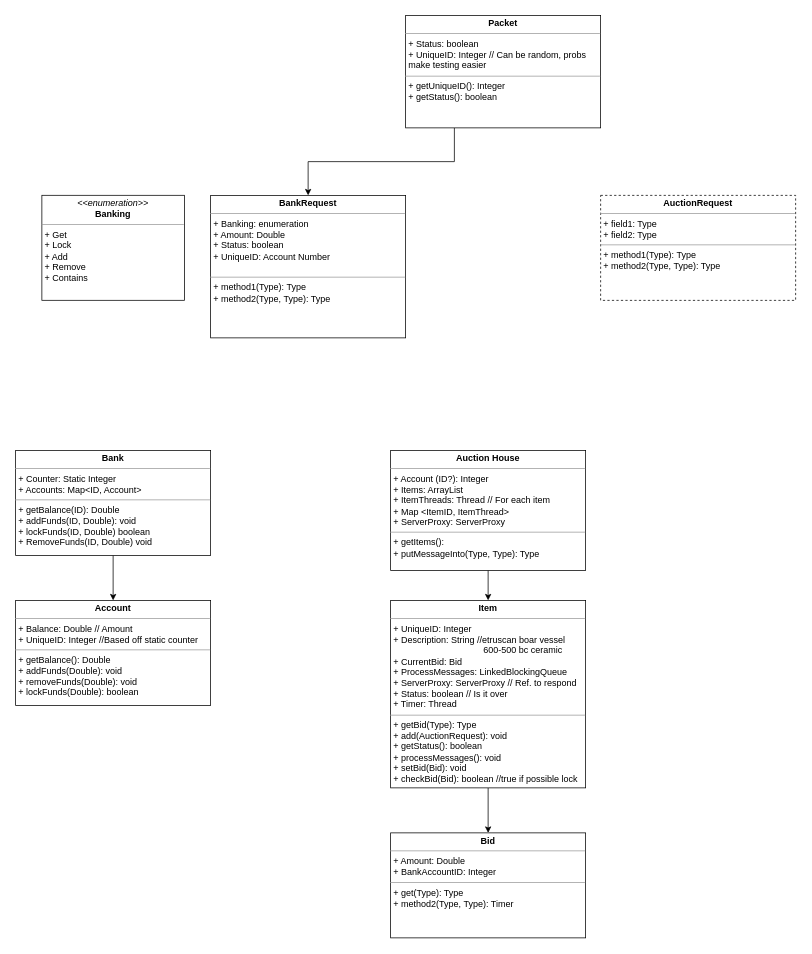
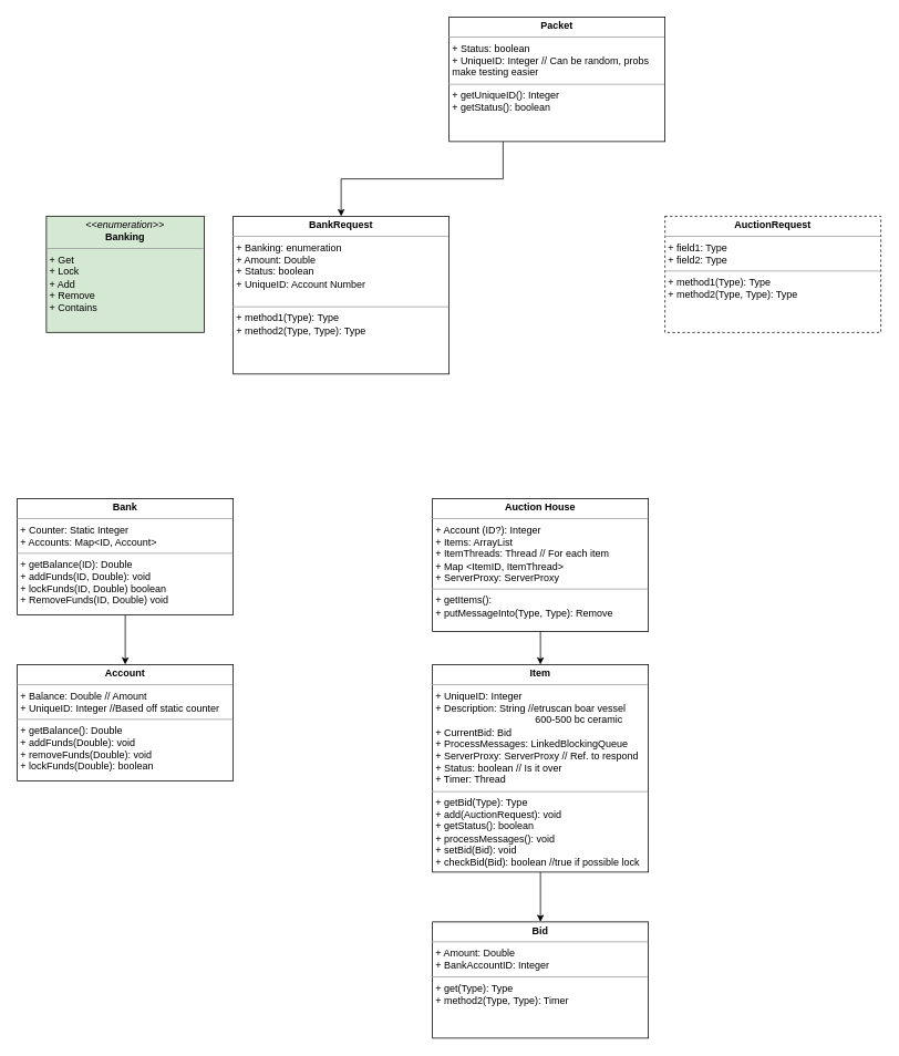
- <mxCell id="14" value="&lt;p style=&quot;margin: 0px ; margin-top: 4px ; text-align: center&quot;&gt;&lt;i&gt;&amp;lt;&amp;lt;enumeration&amp;gt;&amp;gt;&lt;/i&gt;&lt;br&gt;&lt;b&gt;Banking&lt;/b&gt;&lt;/p&gt;&lt;hr size=&quot;1&quot;&gt;&lt;p style=&quot;margin: 0px ; margin-left: 4px&quot;&gt;+ Get&lt;br&gt;+ Lock&lt;/p&gt;&lt;p style=&quot;margin: 0px ; margin-left: 4px&quot;&gt;+ Add&lt;br&gt;+ Remove&lt;/p&gt;&lt;p style=&quot;margin: 0px ; margin-left: 4px&quot;&gt;+ Contains&lt;/p&gt;" style="verticalAlign=top;align=left;overflow=fill;fontSize=12;fontFamily=Helvetica;html=1;" vertex="1" parent="1"><mxGeometry x="55" y="259.9" width="190" height="140" as="geometry" /></mxCell>
+ <mxCell id="14" value="&lt;p style=&quot;margin: 0px ; margin-top: 4px ; text-align: center&quot;&gt;&lt;i&gt;&amp;lt;&amp;lt;enumeration&amp;gt;&amp;gt;&lt;/i&gt;&lt;br&gt;&lt;b&gt;Banking&lt;/b&gt;&lt;/p&gt;&lt;hr size=&quot;1&quot;&gt;&lt;p style=&quot;margin: 0px ; margin-left: 4px&quot;&gt;+ Get&lt;br&gt;+ Lock&lt;/p&gt;&lt;p style=&quot;margin: 0px ; margin-left: 4px&quot;&gt;+ Add&lt;br&gt;+ Remove&lt;/p&gt;&lt;p style=&quot;margin: 0px ; margin-left: 4px&quot;&gt;+ Contains&lt;/p&gt;" style="verticalAlign=top;align=left;overflow=fill;fontSize=12;fontFamily=Helvetica;html=1;fillColor=#d5e8d4;" vertex="1" parent="1"><mxGeometry x="55" y="259.9" width="190" height="140" as="geometry" /></mxCell>
- <mxCell id="6" value="&lt;p style=&quot;margin: 0px ; margin-top: 4px ; text-align: center&quot;&gt;&lt;b&gt;Auction House&lt;/b&gt;&lt;/p&gt;&lt;hr size=&quot;1&quot;&gt;&lt;p style=&quot;margin: 0px ; margin-left: 4px&quot;&gt;+ Account (ID?): Integer&amp;nbsp;&lt;br&gt;&lt;span&gt;+ Items: ArrayList&lt;/span&gt;&lt;br&gt;&lt;/p&gt;&lt;p style=&quot;margin: 0px ; margin-left: 4px&quot;&gt;&lt;span&gt;+ ItemThreads: Thread // For each item&lt;/span&gt;&lt;/p&gt;&lt;p style=&quot;margin: 0px ; margin-left: 4px&quot;&gt;&lt;span&gt;+ Map &amp;lt;ItemID, ItemThread&amp;gt;&lt;/span&gt;&lt;/p&gt;&lt;p style=&quot;margin: 0px ; margin-left: 4px&quot;&gt;&lt;span&gt;+ ServerProxy: ServerProxy&lt;/span&gt;&lt;/p&gt;&lt;hr size=&quot;1&quot;&gt;&lt;p style=&quot;margin: 0px ; margin-left: 4px&quot;&gt;+ getItems():&amp;nbsp;&lt;br&gt;+ putMessageInto(Type, Type): Type&lt;/p&gt;&lt;p style=&quot;margin: 0px ; margin-left: 4px&quot;&gt;&lt;br&gt;&lt;/p&gt;" style="verticalAlign=top;align=left;overflow=fill;fontSize=12;fontFamily=Helvetica;html=1;" vertex="1" parent="1"><mxGeometry x="520" y="600" width="260" height="160" as="geometry" /></mxCell>
+ <mxCell id="6" value="&lt;p style=&quot;margin: 0px ; margin-top: 4px ; text-align: center&quot;&gt;&lt;b&gt;Auction House&lt;/b&gt;&lt;/p&gt;&lt;hr size=&quot;1&quot;&gt;&lt;p style=&quot;margin: 0px ; margin-left: 4px&quot;&gt;+ Account (ID?): Integer&amp;nbsp;&lt;br&gt;&lt;span&gt;+ Items: ArrayList&lt;/span&gt;&lt;br&gt;&lt;/p&gt;&lt;p style=&quot;margin: 0px ; margin-left: 4px&quot;&gt;&lt;span&gt;+ ItemThreads: Thread // For each item&lt;/span&gt;&lt;/p&gt;&lt;p style=&quot;margin: 0px ; margin-left: 4px&quot;&gt;&lt;span&gt;+ Map &amp;lt;ItemID, ItemThread&amp;gt;&lt;/span&gt;&lt;/p&gt;&lt;p style=&quot;margin: 0px ; margin-left: 4px&quot;&gt;&lt;span&gt;+ ServerProxy: ServerProxy&lt;/span&gt;&lt;/p&gt;&lt;hr size=&quot;1&quot;&gt;&lt;p style=&quot;margin: 0px ; margin-left: 4px&quot;&gt;+ getItems():&amp;nbsp;&lt;br&gt;+ putMessageInto(Type, Type): Remove&lt;/p&gt;&lt;p style=&quot;margin: 0px ; margin-left: 4px&quot;&gt;&lt;br&gt;&lt;/p&gt;" style="verticalAlign=top;align=left;overflow=fill;fontSize=12;fontFamily=Helvetica;html=1;" vertex="1" parent="1"><mxGeometry x="520" y="600" width="260" height="160" as="geometry" /></mxCell>
